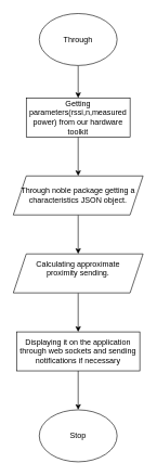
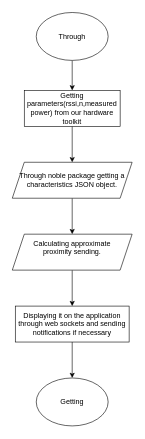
- <mxCell id="12" value="Stop" style="ellipse;whiteSpace=wrap;html=1;" vertex="1" parent="1"><mxGeometry x="60" y="630" width="120" height="80" as="geometry" /></mxCell>
+ <mxCell id="12" value="Getting" style="ellipse;whiteSpace=wrap;html=1;" vertex="1" parent="1"><mxGeometry x="60" y="630" width="120" height="80" as="geometry" /></mxCell>
